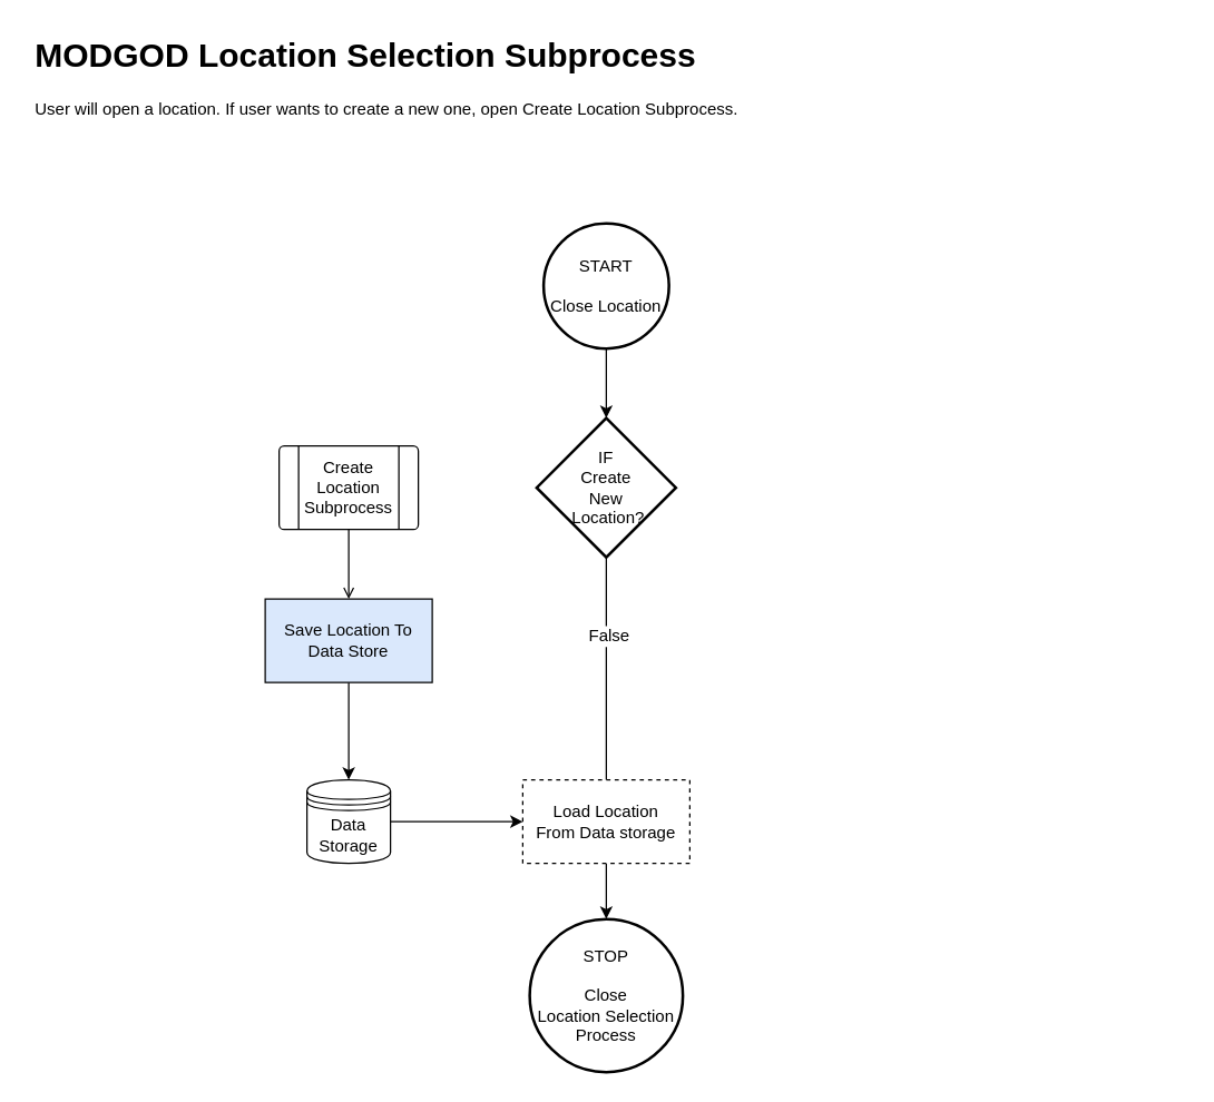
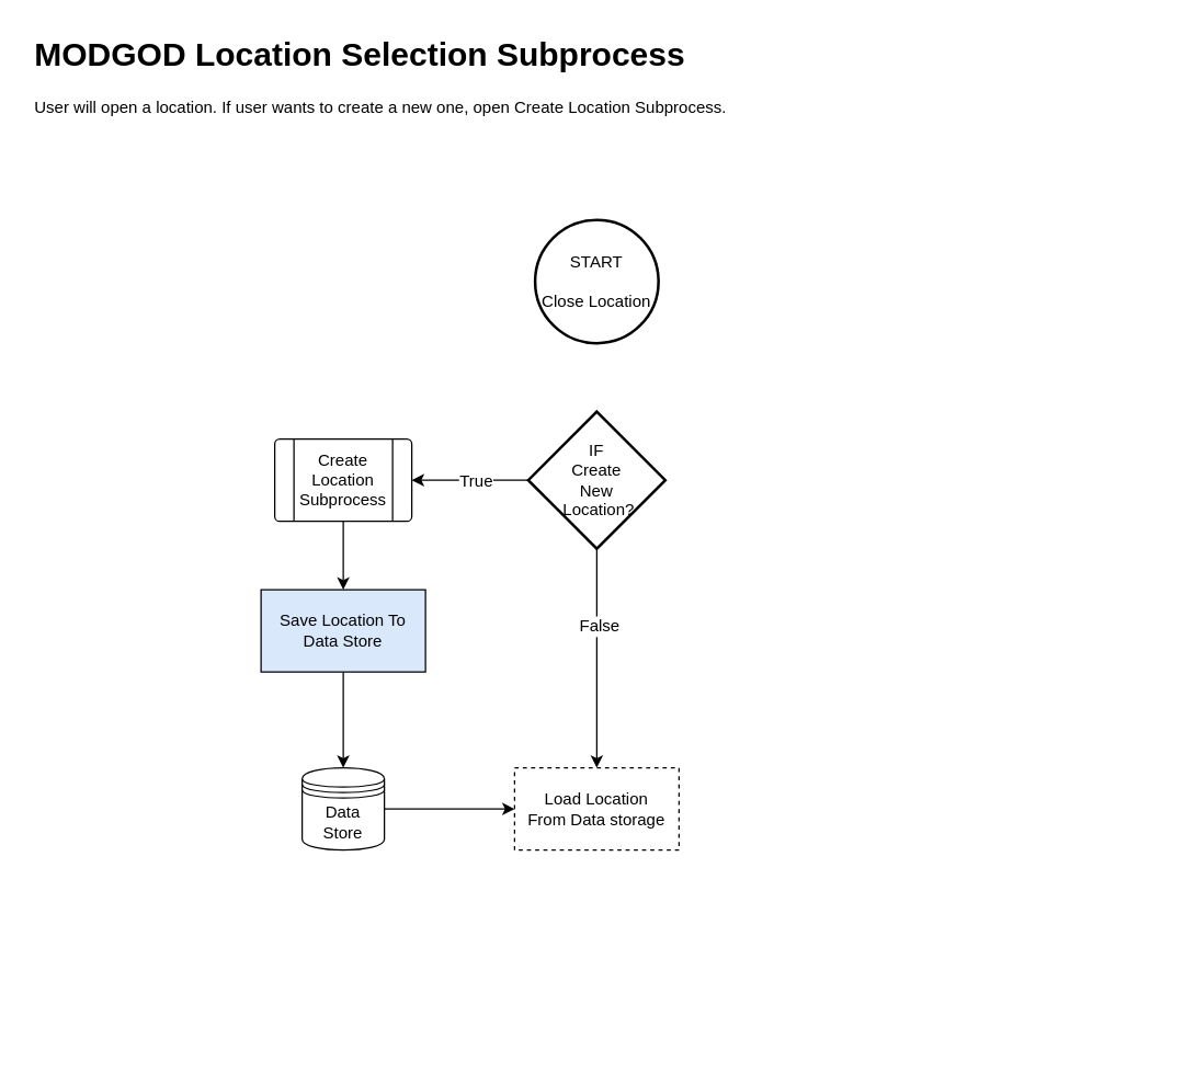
- <mxCell id="2" style="edgeStyle=orthogonalEdgeStyle;rounded=0;orthogonalLoop=1;jettySize=auto;html=1;entryX=0.5;entryY=0;entryDx=0;entryDy=0;entryPerimeter=0;" parent="1" source="3" target="9" edge="1"><mxGeometry relative="1" as="geometry"><mxPoint x="425" y="280" as="targetPoint" /></mxGeometry></mxCell>
+ <mxCell id="7" style="edgeStyle=orthogonalEdgeStyle;rounded=0;orthogonalLoop=1;jettySize=auto;html=1;exitX=0;exitY=0.5;exitDx=0;exitDy=0;exitPerimeter=0;entryX=1;entryY=0.5;entryDx=0;entryDy=0;fontSize=12;" parent="1" source="9" target="15" edge="1"><mxGeometry relative="1" as="geometry" /></mxCell>
+ <mxCell id="8" value="True" style="edgeLabel;html=1;align=center;verticalAlign=middle;resizable=0;points=[];fontSize=12;" parent="7" vertex="1" connectable="0"><mxGeometry x="-0.093" relative="1" as="geometry"><mxPoint as="offset" /></mxGeometry></mxCell>
- <mxCell id="14" style="edgeStyle=orthogonalEdgeStyle;rounded=0;orthogonalLoop=1;jettySize=auto;html=1;exitX=0.5;exitY=1;exitDx=0;exitDy=0;fontSize=12;endArrow=open;" parent="1" source="15" target="17" edge="1"><mxGeometry relative="1" as="geometry" /></mxCell>
+ <mxCell id="14" style="edgeStyle=orthogonalEdgeStyle;rounded=0;orthogonalLoop=1;jettySize=auto;html=1;exitX=0.5;exitY=1;exitDx=0;exitDy=0;fontSize=12;" parent="1" source="15" target="17" edge="1"><mxGeometry relative="1" as="geometry" /></mxCell>
- <mxCell id="5" style="edgeStyle=orthogonalEdgeStyle;rounded=0;orthogonalLoop=1;jettySize=auto;html=1;exitX=0.5;exitY=1;exitDx=0;exitDy=0;exitPerimeter=0;fontSize=12;entryX=0.5;entryY=0;entryDx=0;entryDy=0;endArrow=none;" parent="1" source="9" target="11" edge="1"><mxGeometry relative="1" as="geometry"><mxPoint x="425" y="430" as="targetPoint" /></mxGeometry></mxCell>
+ <mxCell id="5" style="edgeStyle=orthogonalEdgeStyle;rounded=0;orthogonalLoop=1;jettySize=auto;html=1;exitX=0.5;exitY=1;exitDx=0;exitDy=0;exitPerimeter=0;fontSize=12;entryX=0.5;entryY=0;entryDx=0;entryDy=0;" parent="1" source="9" target="11" edge="1"><mxGeometry relative="1" as="geometry"><mxPoint x="425" y="430" as="targetPoint" /></mxGeometry></mxCell>
- <mxCell id="13" value="Data&lt;br&gt;Storage" style="shape=datastore;whiteSpace=wrap;html=1;fontSize=12;" parent="1" vertex="1"><mxGeometry x="220" y="560" width="60" height="60" as="geometry" /></mxCell>
+ <mxCell id="13" value="Data&lt;br&gt;Store" style="shape=datastore;whiteSpace=wrap;html=1;fontSize=12;" parent="1" vertex="1"><mxGeometry x="220" y="560" width="60" height="60" as="geometry" /></mxCell>
- <mxCell id="10" style="edgeStyle=orthogonalEdgeStyle;rounded=0;orthogonalLoop=1;jettySize=auto;html=1;exitX=0.5;exitY=1;exitDx=0;exitDy=0;fontSize=12;" parent="1" source="11" target="4" edge="1"><mxGeometry relative="1" as="geometry" /></mxCell>
- <mxCell id="4" value="STOP&lt;br&gt;&lt;br&gt;Close&lt;br&gt;Location Selection&lt;br&gt;Process" style="strokeWidth=2;html=1;shape=mxgraph.flowchart.start_2;whiteSpace=wrap;" parent="1" vertex="1"><mxGeometry x="380" y="660" width="110" height="110" as="geometry" /></mxCell>
